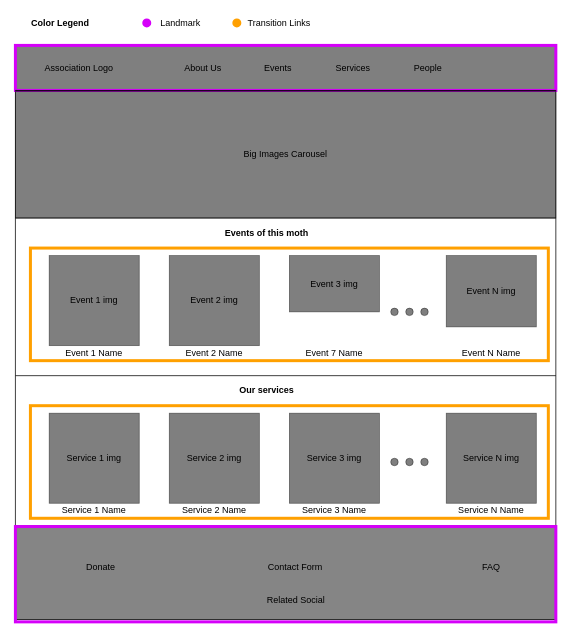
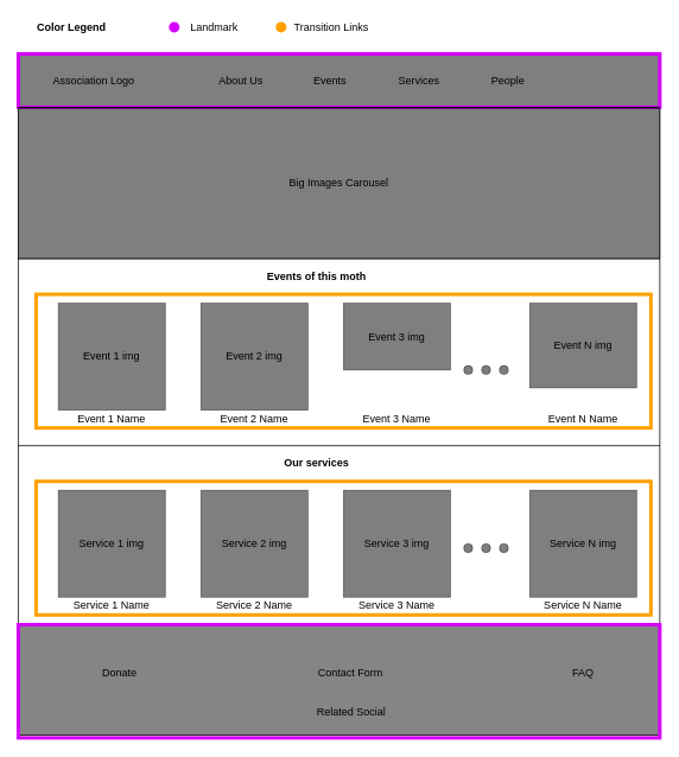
- <mxCell id="28" value="Event 7 Name" style="text;html=1;strokeColor=none;fillColor=none;align=center;verticalAlign=middle;whiteSpace=wrap;rounded=0;" vertex="1" parent="1"><mxGeometry x="385" y="460" width="120" height="20" as="geometry" /></mxCell>
+ <mxCell id="28" value="Event 3 Name" style="text;html=1;strokeColor=none;fillColor=none;align=center;verticalAlign=middle;whiteSpace=wrap;rounded=0;" vertex="1" parent="1"><mxGeometry x="385" y="460" width="120" height="20" as="geometry" /></mxCell>
